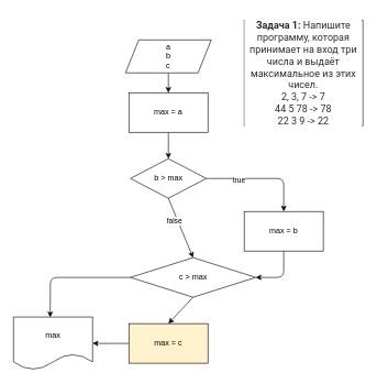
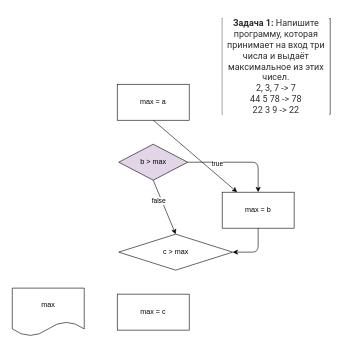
- <mxCell id="3" value="a&lt;br&gt;b&lt;br&gt;c" style="shape=parallelogram;perimeter=parallelogramPerimeter;whiteSpace=wrap;html=1;fixedSize=1;" vertex="1" parent="1"><mxGeometry x="190" y="50" width="130" height="50" as="geometry" /></mxCell>
- <mxCell id="2" style="edgeStyle=none;html=1;exitX=0.5;exitY=1;exitDx=0;exitDy=0;entryX=0.5;entryY=0;entryDx=0;entryDy=0;" edge="1" parent="1" source="3" target="5"><mxGeometry relative="1" as="geometry" /></mxCell>
- <mxCell id="4" style="edgeStyle=none;html=1;exitX=0.5;exitY=1;exitDx=0;exitDy=0;entryX=0.5;entryY=0;entryDx=0;entryDy=0;" edge="1" parent="1" source="5" target="10"><mxGeometry relative="1" as="geometry" /></mxCell>
+ <mxCell id="4" style="edgeStyle=none;html=1;exitX=0.5;exitY=1;exitDx=0;exitDy=0;" edge="1" parent="1" source="5" target="12"><mxGeometry relative="1" as="geometry" /></mxCell>
- <mxCell id="10" value="b &amp;gt; max" style="rhombus;whiteSpace=wrap;html=1;" vertex="1" parent="1"><mxGeometry x="197.5" y="230" width="115" height="60" as="geometry" /></mxCell>
+ <mxCell id="10" value="b &amp;gt; max" style="rhombus;whiteSpace=wrap;html=1;fillColor=#e1d5e7;" vertex="1" parent="1"><mxGeometry x="197.5" y="230" width="115" height="60" as="geometry" /></mxCell>
- <mxCell id="14" style="edgeStyle=none;html=1;exitX=0;exitY=0.5;exitDx=0;exitDy=0;entryX=0.464;entryY=0.004;entryDx=0;entryDy=0;entryPerimeter=0;" edge="1" parent="1" source="15" target="19"><mxGeometry relative="1" as="geometry"><Array as="points"><mxPoint x="76" y="410" /></Array></mxGeometry></mxCell>
- <mxCell id="13" style="edgeStyle=none;html=1;exitX=0.5;exitY=1;exitDx=0;exitDy=0;entryX=0.5;entryY=0;entryDx=0;entryDy=0;" edge="1" parent="1" source="15" target="18"><mxGeometry relative="1" as="geometry" /></mxCell>
- <mxCell id="17" style="edgeStyle=none;html=1;exitX=0;exitY=0.5;exitDx=0;exitDy=0;entryX=1;entryY=0.5;entryDx=0;entryDy=0;" edge="1" parent="1" source="18" target="19"><mxGeometry relative="1" as="geometry" /></mxCell>
- <mxCell id="18" value="max = c" style="rounded=0;whiteSpace=wrap;html=1;fillColor=#fff2cc;" vertex="1" parent="1"><mxGeometry x="195" y="480" width="120" height="60" as="geometry" /></mxCell>
+ <mxCell id="18" value="max = c" style="rounded=0;whiteSpace=wrap;html=1;" vertex="1" parent="1"><mxGeometry x="195" y="480" width="120" height="60" as="geometry" /></mxCell>
